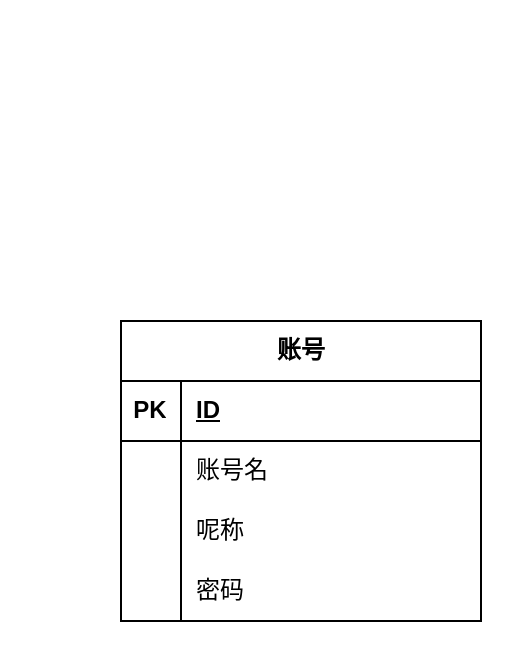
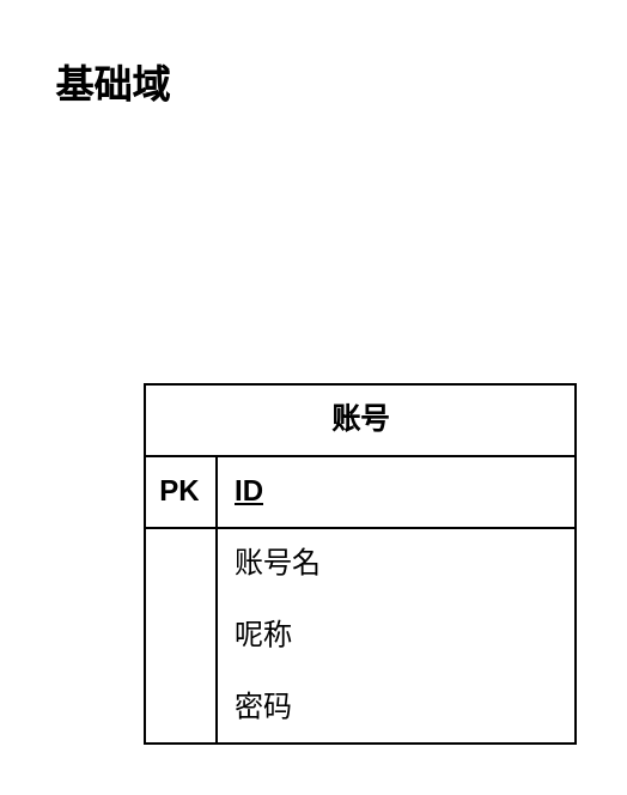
+ <mxCell id="2" value="&lt;b&gt;基础域&lt;/b&gt;" style="text;html=1;align=left;verticalAlign=middle;resizable=0;points=[];autosize=1;strokeColor=none;fillColor=none;fontSize=16;rounded=0;labelBackgroundColor=none;" parent="1" vertex="1"><mxGeometry x="20.5" y="20" width="70" height="30" as="geometry" /></mxCell>
